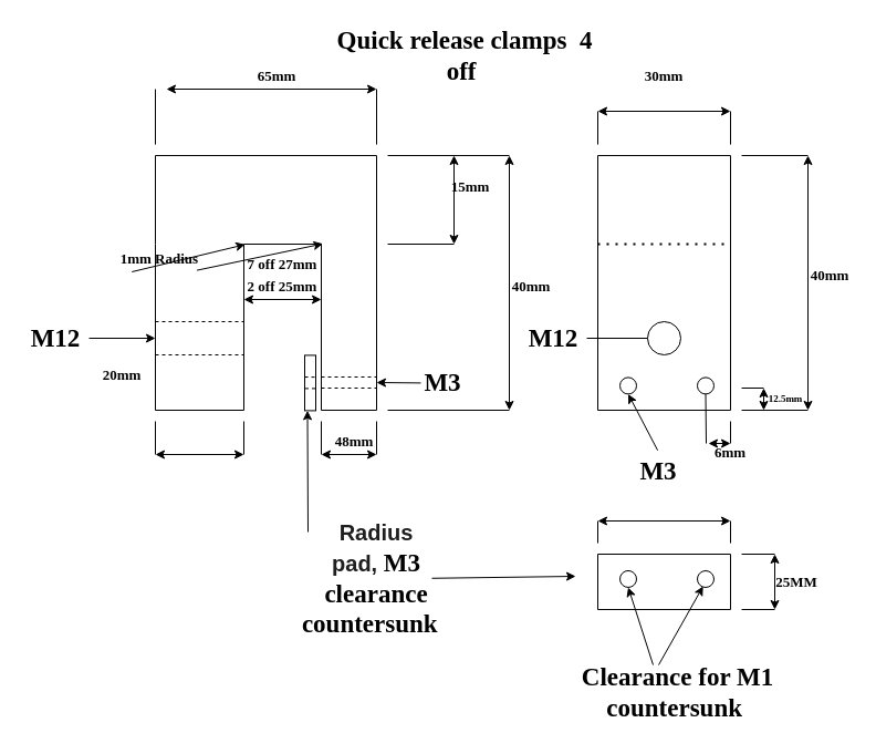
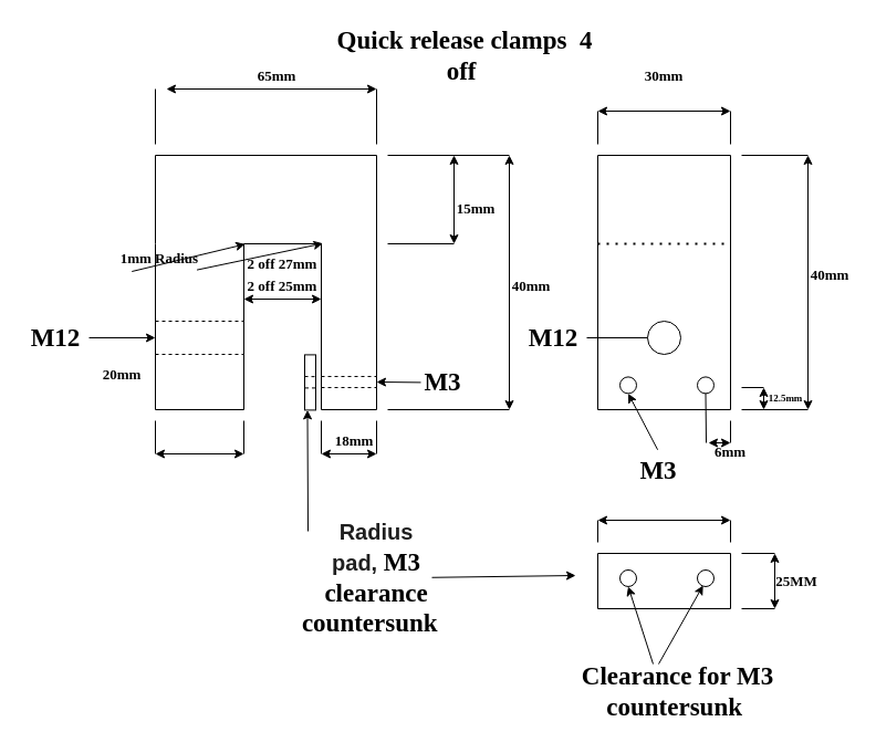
- <mxCell id="35" value="&lt;font style=&quot;font-size: 13px;&quot;&gt;15mm&lt;/font&gt;" style="text;html=1;align=center;verticalAlign=middle;whiteSpace=wrap;rounded=0;fontFamily=Times New Roman;fontStyle=1;fontSize=23;" parent="1" vertex="1"><mxGeometry x="405" y="150" width="40" height="30" as="geometry" /></mxCell>
+ <mxCell id="35" value="&lt;font style=&quot;font-size: 13px;&quot;&gt;15mm&lt;/font&gt;" style="text;html=1;align=center;verticalAlign=middle;whiteSpace=wrap;rounded=0;fontFamily=Times New Roman;fontStyle=1;fontSize=23;" parent="1" vertex="1"><mxGeometry x="410" y="170" width="40" height="30" as="geometry" /></mxCell>
- <mxCell id="47" value="&lt;font style=&quot;font-size: 13px;&quot;&gt;7 off 27mm&lt;/font&gt;" style="text;html=1;align=center;verticalAlign=middle;whiteSpace=wrap;rounded=0;fontFamily=Times New Roman;fontStyle=1;fontSize=23;" parent="1" vertex="1"><mxGeometry x="210" y="220" width="90" height="30" as="geometry" /></mxCell>
+ <mxCell id="47" value="&lt;font style=&quot;font-size: 13px;&quot;&gt;2 off 27mm&lt;/font&gt;" style="text;html=1;align=center;verticalAlign=middle;whiteSpace=wrap;rounded=0;fontFamily=Times New Roman;fontStyle=1;fontSize=23;" parent="1" vertex="1"><mxGeometry x="210" y="220" width="90" height="30" as="geometry" /></mxCell>
- <mxCell id="60" value="&lt;font style=&quot;font-size: 13px;&quot;&gt;48mm&lt;/font&gt;" style="text;html=1;align=center;verticalAlign=middle;whiteSpace=wrap;rounded=0;fontFamily=Times New Roman;fontStyle=1;fontSize=23;" parent="1" vertex="1"><mxGeometry x="300" y="380" width="40" height="30" as="geometry" /></mxCell>
+ <mxCell id="60" value="&lt;font style=&quot;font-size: 13px;&quot;&gt;18mm&lt;/font&gt;" style="text;html=1;align=center;verticalAlign=middle;whiteSpace=wrap;rounded=0;fontFamily=Times New Roman;fontStyle=1;fontSize=23;" parent="1" vertex="1"><mxGeometry x="300" y="380" width="40" height="30" as="geometry" /></mxCell>
- <mxCell id="84" value="Clearance for M1 countersunk&amp;nbsp;" style="text;html=1;align=center;verticalAlign=middle;whiteSpace=wrap;rounded=0;fontFamily=Times New Roman;fontStyle=1;fontSize=23;" parent="1" vertex="1"><mxGeometry x="495" y="610" width="235" height="30" as="geometry" /></mxCell>
+ <mxCell id="84" value="Clearance for M3 countersunk&amp;nbsp;" style="text;html=1;align=center;verticalAlign=middle;whiteSpace=wrap;rounded=0;fontFamily=Times New Roman;fontStyle=1;fontSize=23;" parent="1" vertex="1"><mxGeometry x="495" y="610" width="235" height="30" as="geometry" /></mxCell>
